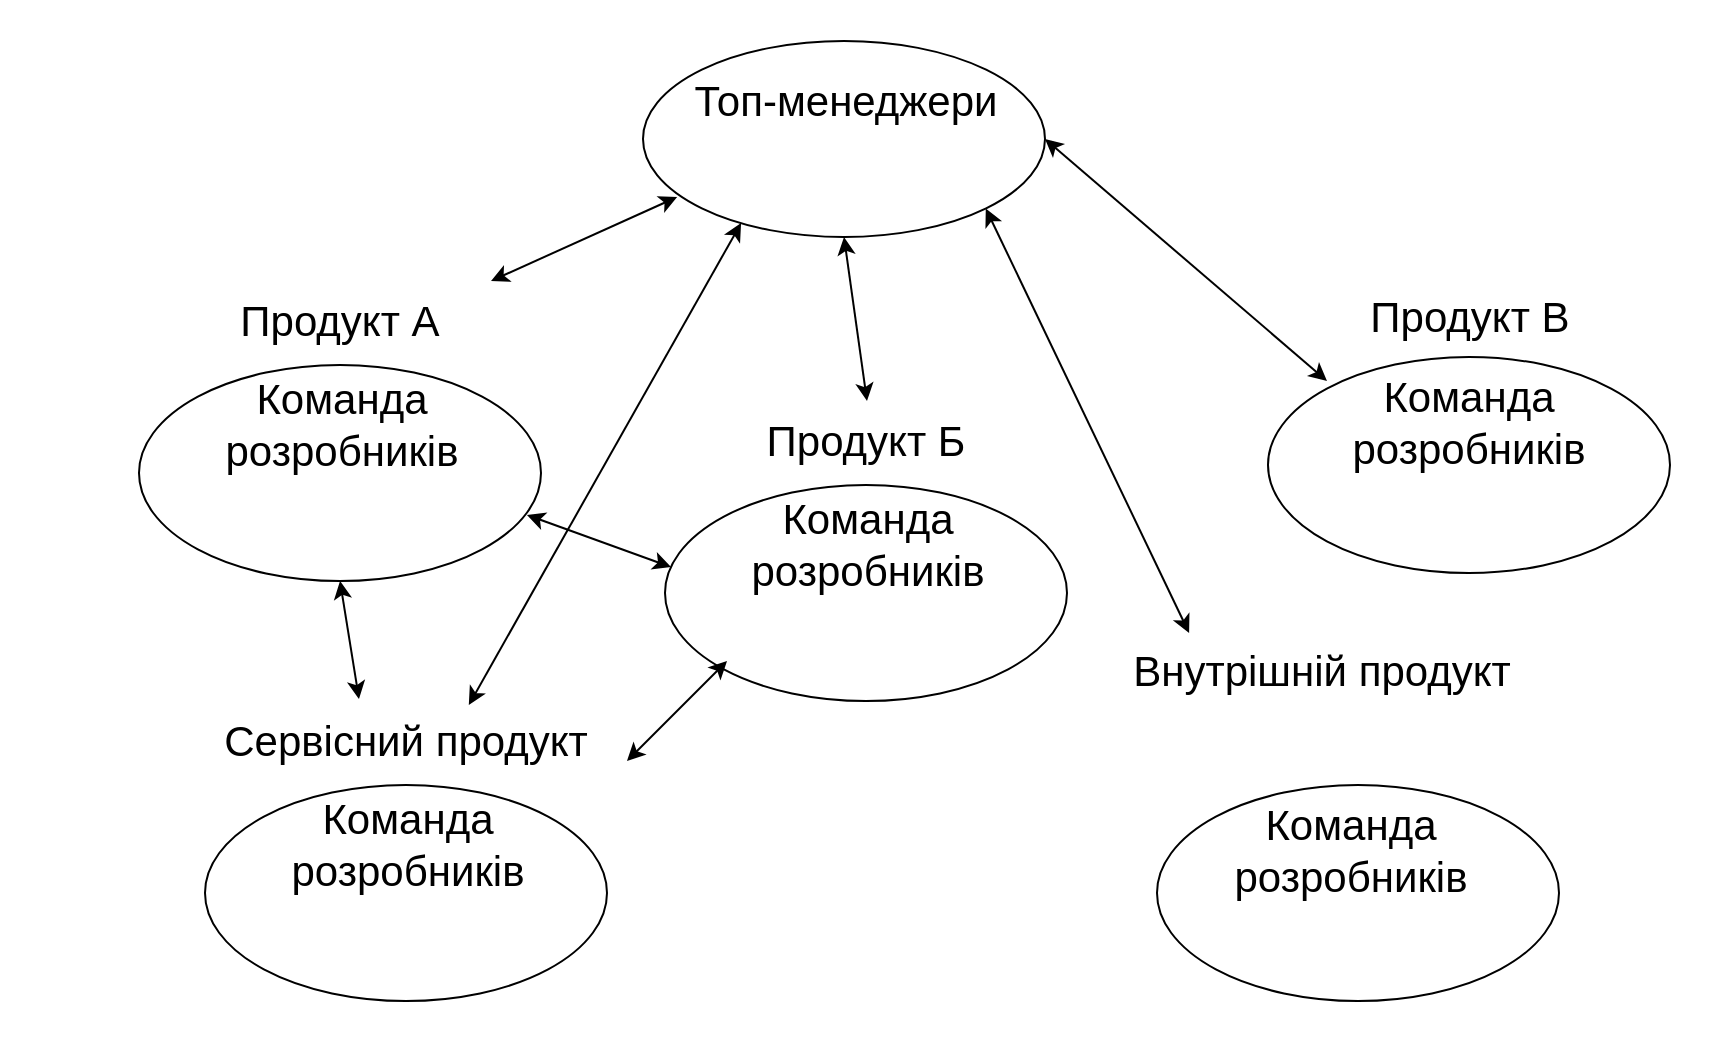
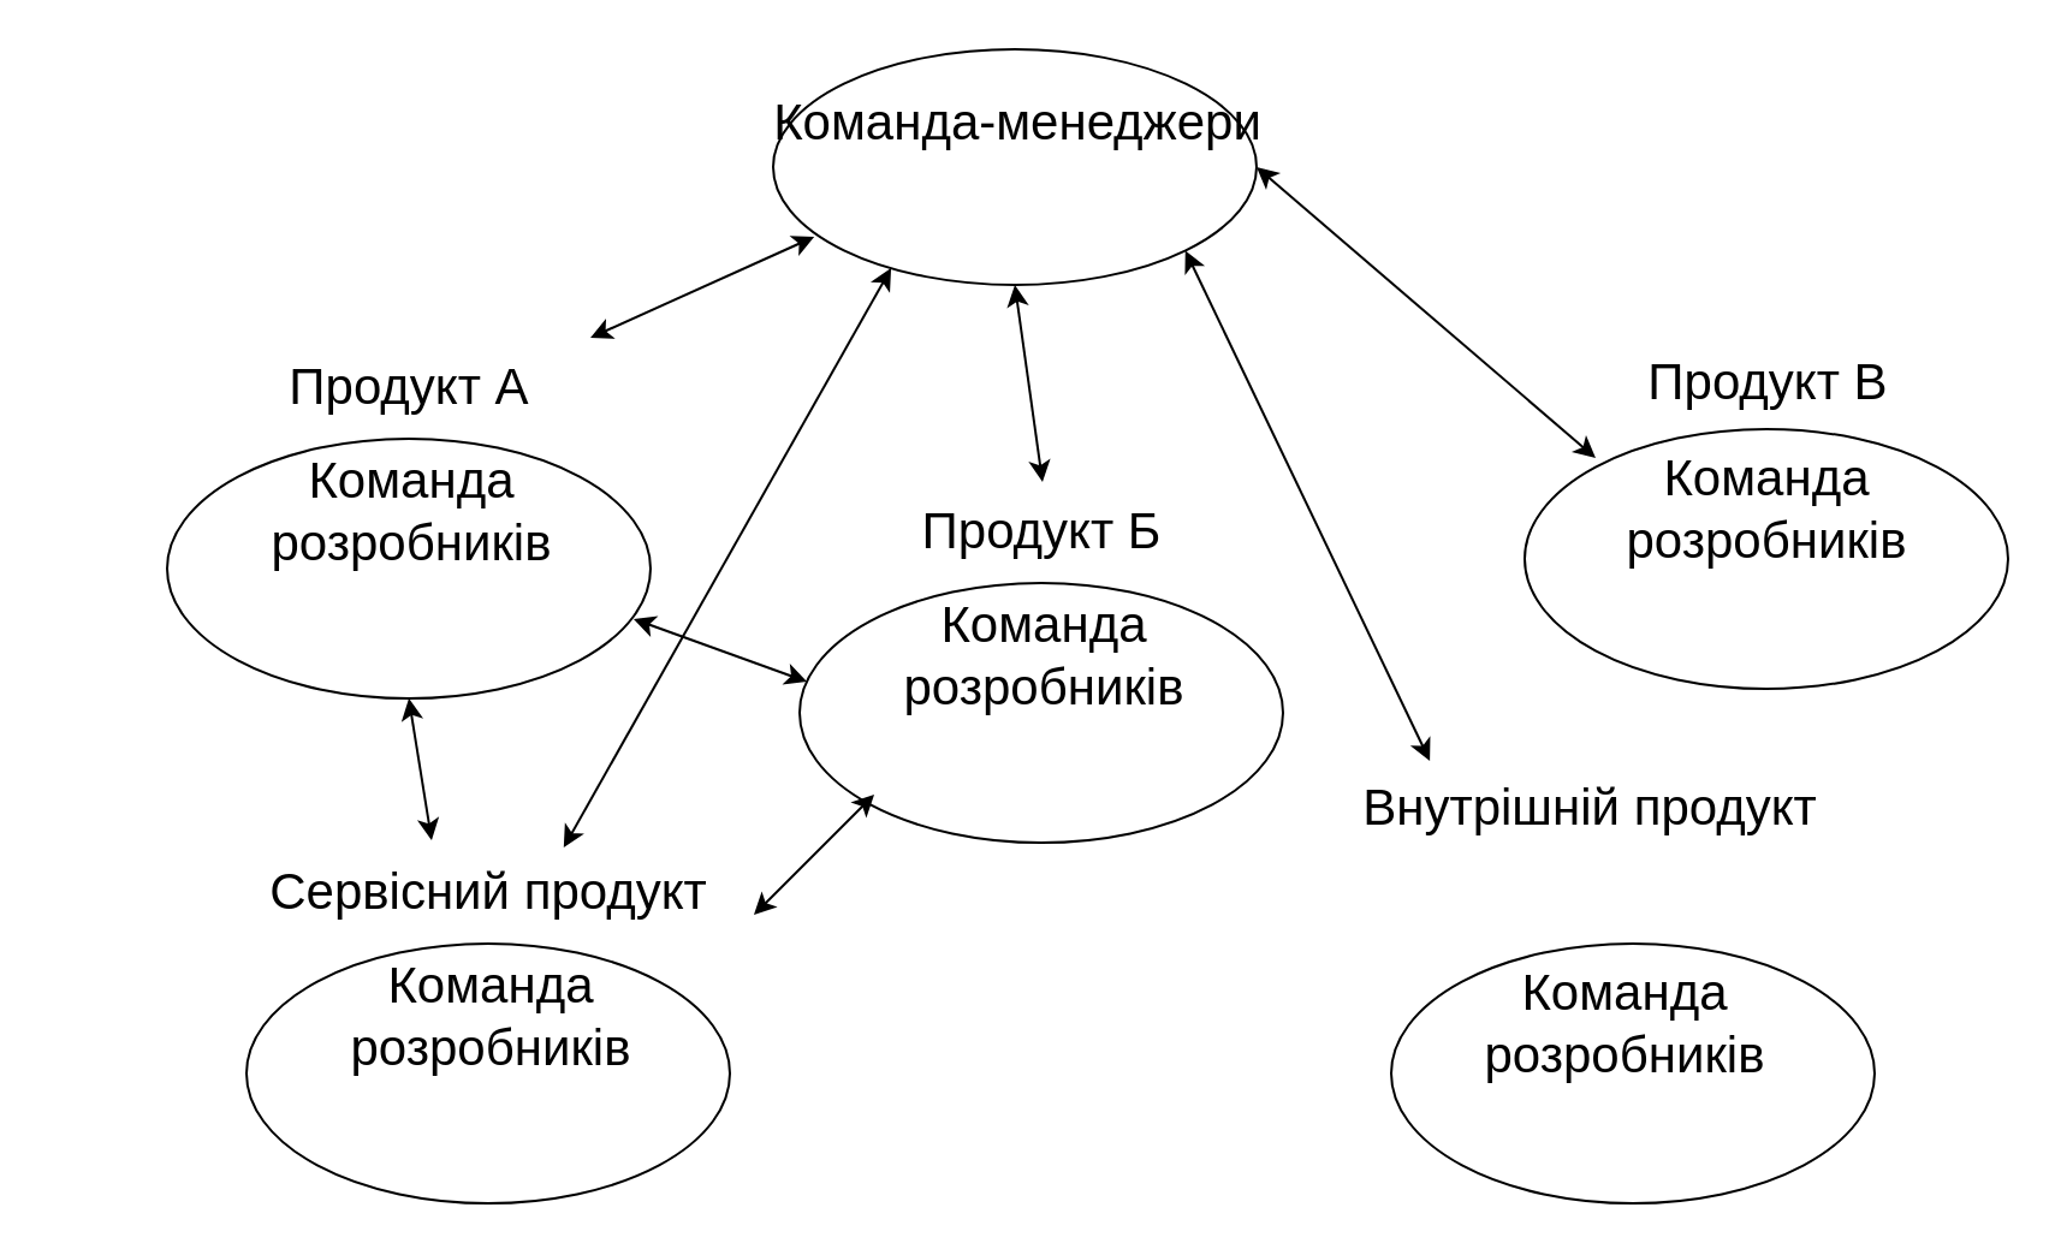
- <mxCell id="5" value="Топ-менеджери" style="text;html=1;strokeColor=none;fillColor=none;align=center;verticalAlign=middle;whiteSpace=wrap;rounded=0;fontSize=21;" vertex="1" parent="1"><mxGeometry x="273" y="30" width="300" height="40" as="geometry" /></mxCell>
+ <mxCell id="5" value="Команда-менеджери" style="text;html=1;strokeColor=none;fillColor=none;align=center;verticalAlign=middle;whiteSpace=wrap;rounded=0;fontSize=21;" vertex="1" parent="1"><mxGeometry x="273" y="30" width="300" height="40" as="geometry" /></mxCell>
